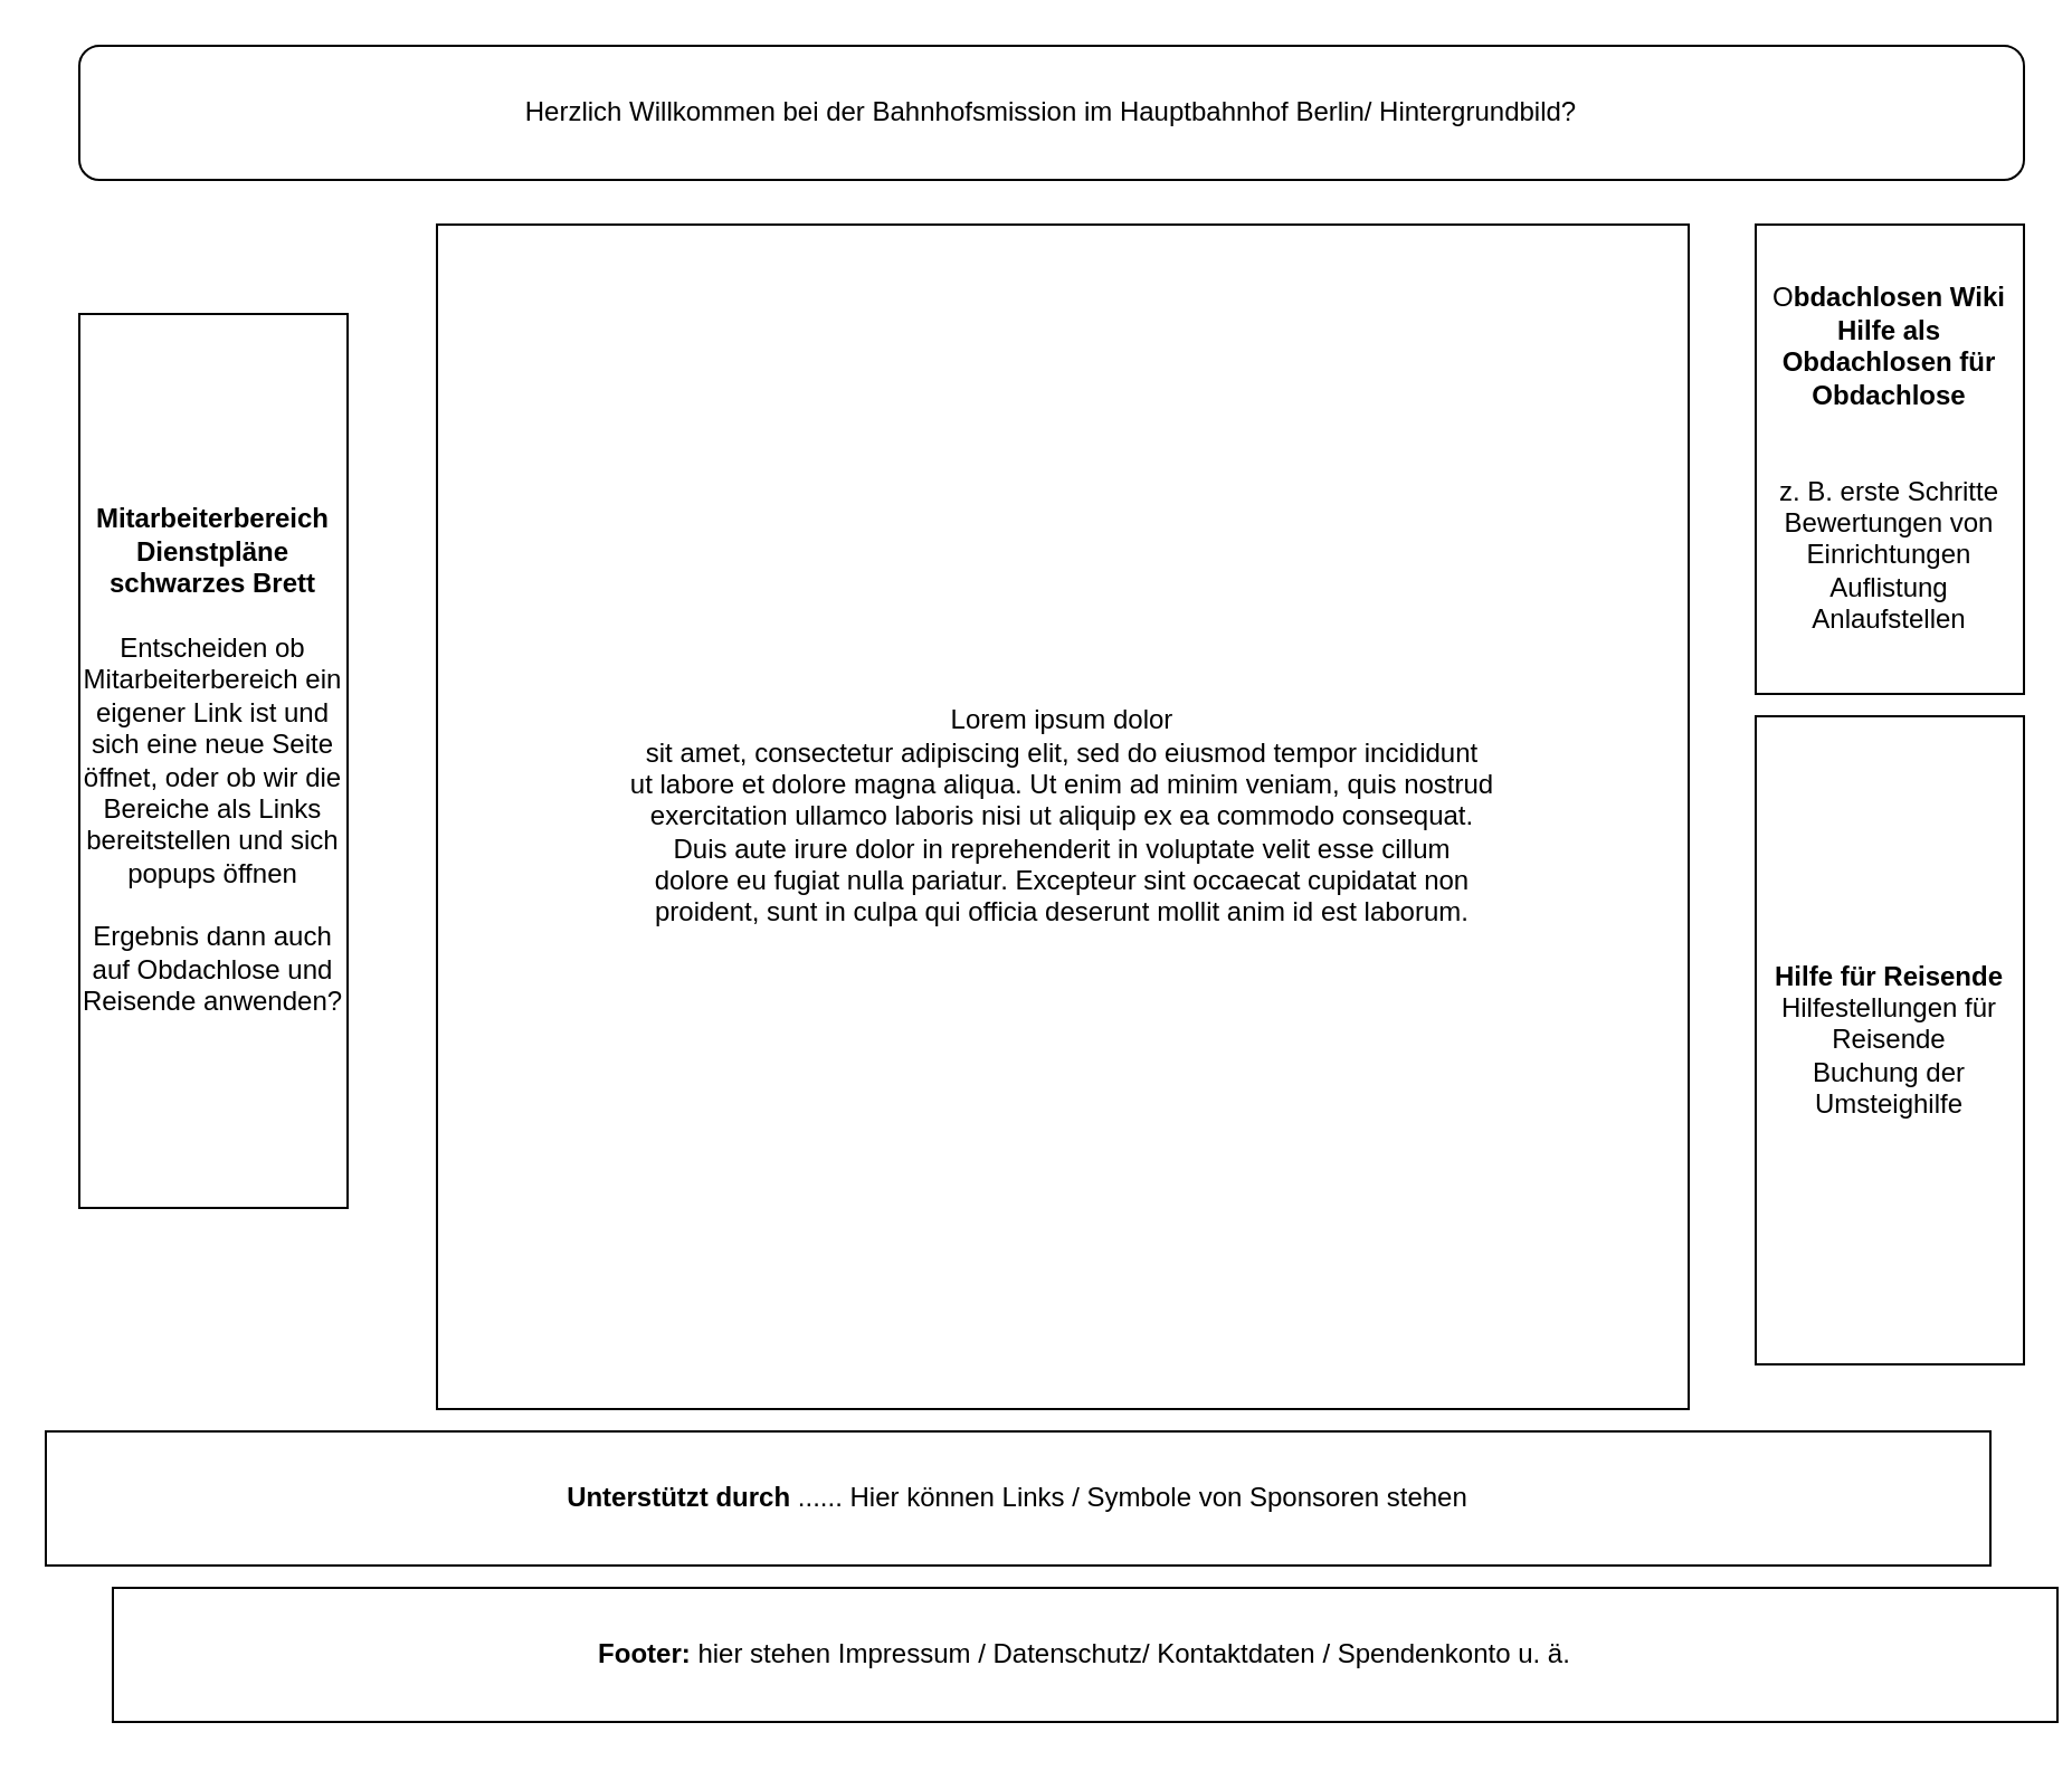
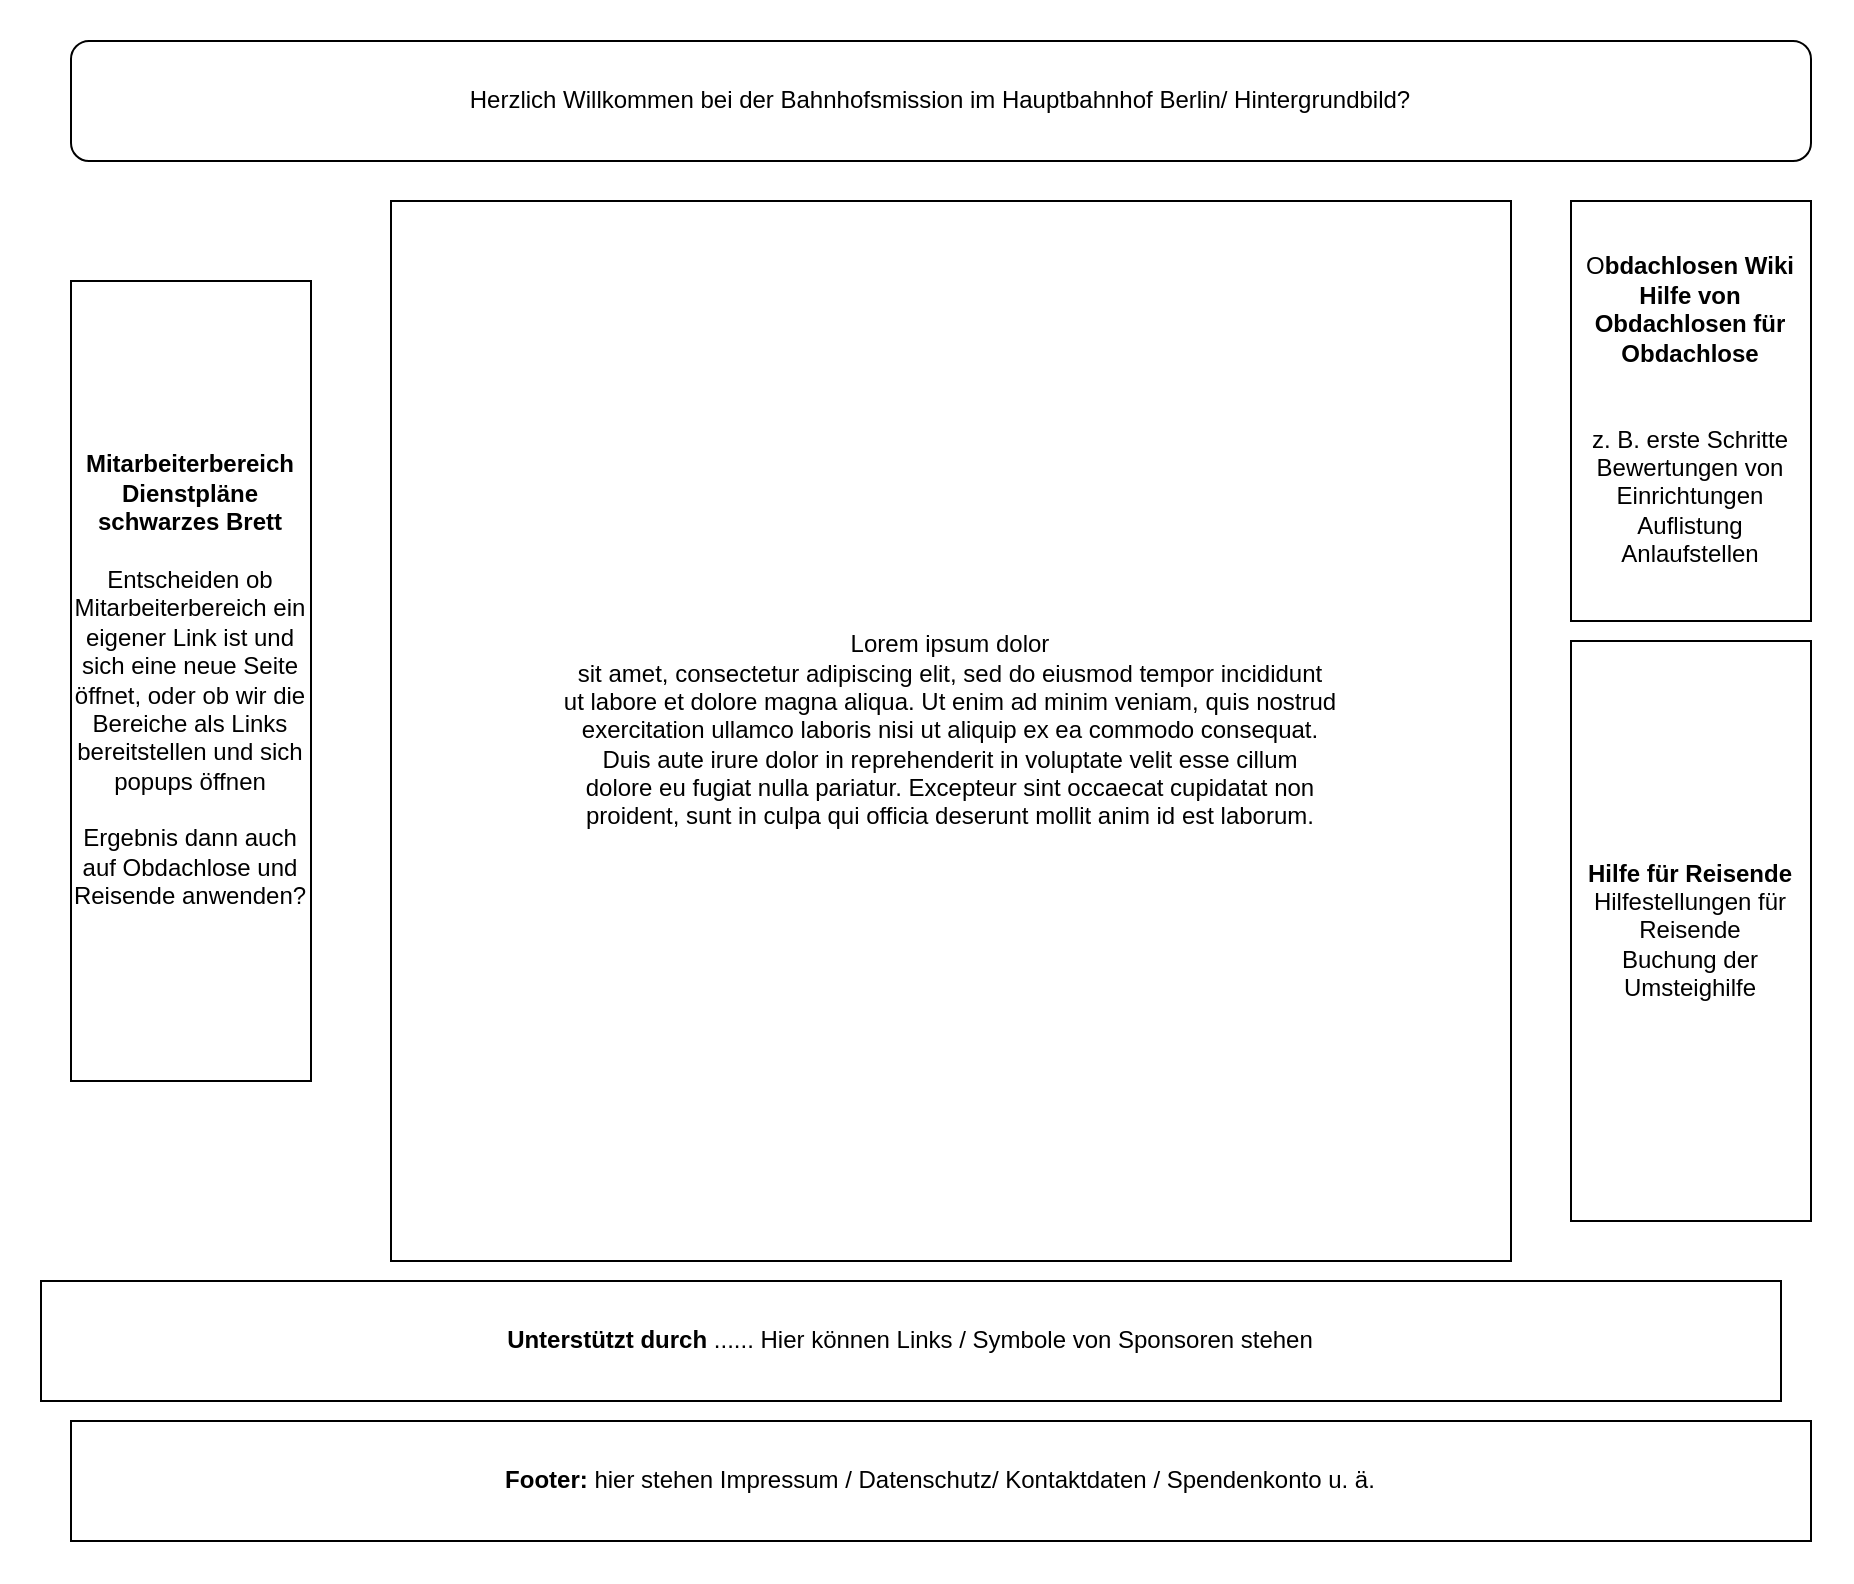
- <mxCell id="4" value="&lt;div&gt;O&lt;b&gt;bdachlosen Wiki&lt;/b&gt;&lt;/div&gt;&lt;div&gt;&lt;b&gt;Hilfe als Obdachlosen für Obdachlose&lt;/b&gt;&lt;/div&gt;&lt;div&gt;&lt;br&gt;&lt;/div&gt;&lt;div&gt;&lt;br&gt;&lt;/div&gt;&lt;div&gt;z. B. erste Schritte&lt;/div&gt;&lt;div&gt;Bewertungen von Einrichtungen&lt;/div&gt;&lt;div&gt;Auflistung Anlaufstellen&lt;br&gt;&lt;/div&gt;" style="rounded=0;whiteSpace=wrap;html=1;" vertex="1" parent="1"><mxGeometry x="785" y="100" width="120" height="210" as="geometry" /></mxCell>
+ <mxCell id="4" value="&lt;div&gt;O&lt;b&gt;bdachlosen Wiki&lt;/b&gt;&lt;/div&gt;&lt;div&gt;&lt;b&gt;Hilfe von Obdachlosen für Obdachlose&lt;/b&gt;&lt;/div&gt;&lt;div&gt;&lt;br&gt;&lt;/div&gt;&lt;div&gt;&lt;br&gt;&lt;/div&gt;&lt;div&gt;z. B. erste Schritte&lt;/div&gt;&lt;div&gt;Bewertungen von Einrichtungen&lt;/div&gt;&lt;div&gt;Auflistung Anlaufstellen&lt;br&gt;&lt;/div&gt;" style="rounded=0;whiteSpace=wrap;html=1;" vertex="1" parent="1"><mxGeometry x="785" y="100" width="120" height="210" as="geometry" /></mxCell>
- <mxCell id="8" value="&lt;b&gt;Footer:&lt;/b&gt; hier stehen Impressum / Datenschutz/ Kontaktdaten / Spendenkonto u. ä." style="rounded=0;whiteSpace=wrap;html=1;" vertex="1" parent="1"><mxGeometry x="50" y="710" width="870" height="60" as="geometry" /></mxCell>
+ <mxCell id="8" value="&lt;b&gt;Footer:&lt;/b&gt; hier stehen Impressum / Datenschutz/ Kontaktdaten / Spendenkonto u. ä." style="rounded=0;whiteSpace=wrap;html=1;" vertex="1" parent="1"><mxGeometry x="35" y="710" width="870" height="60" as="geometry" /></mxCell>
